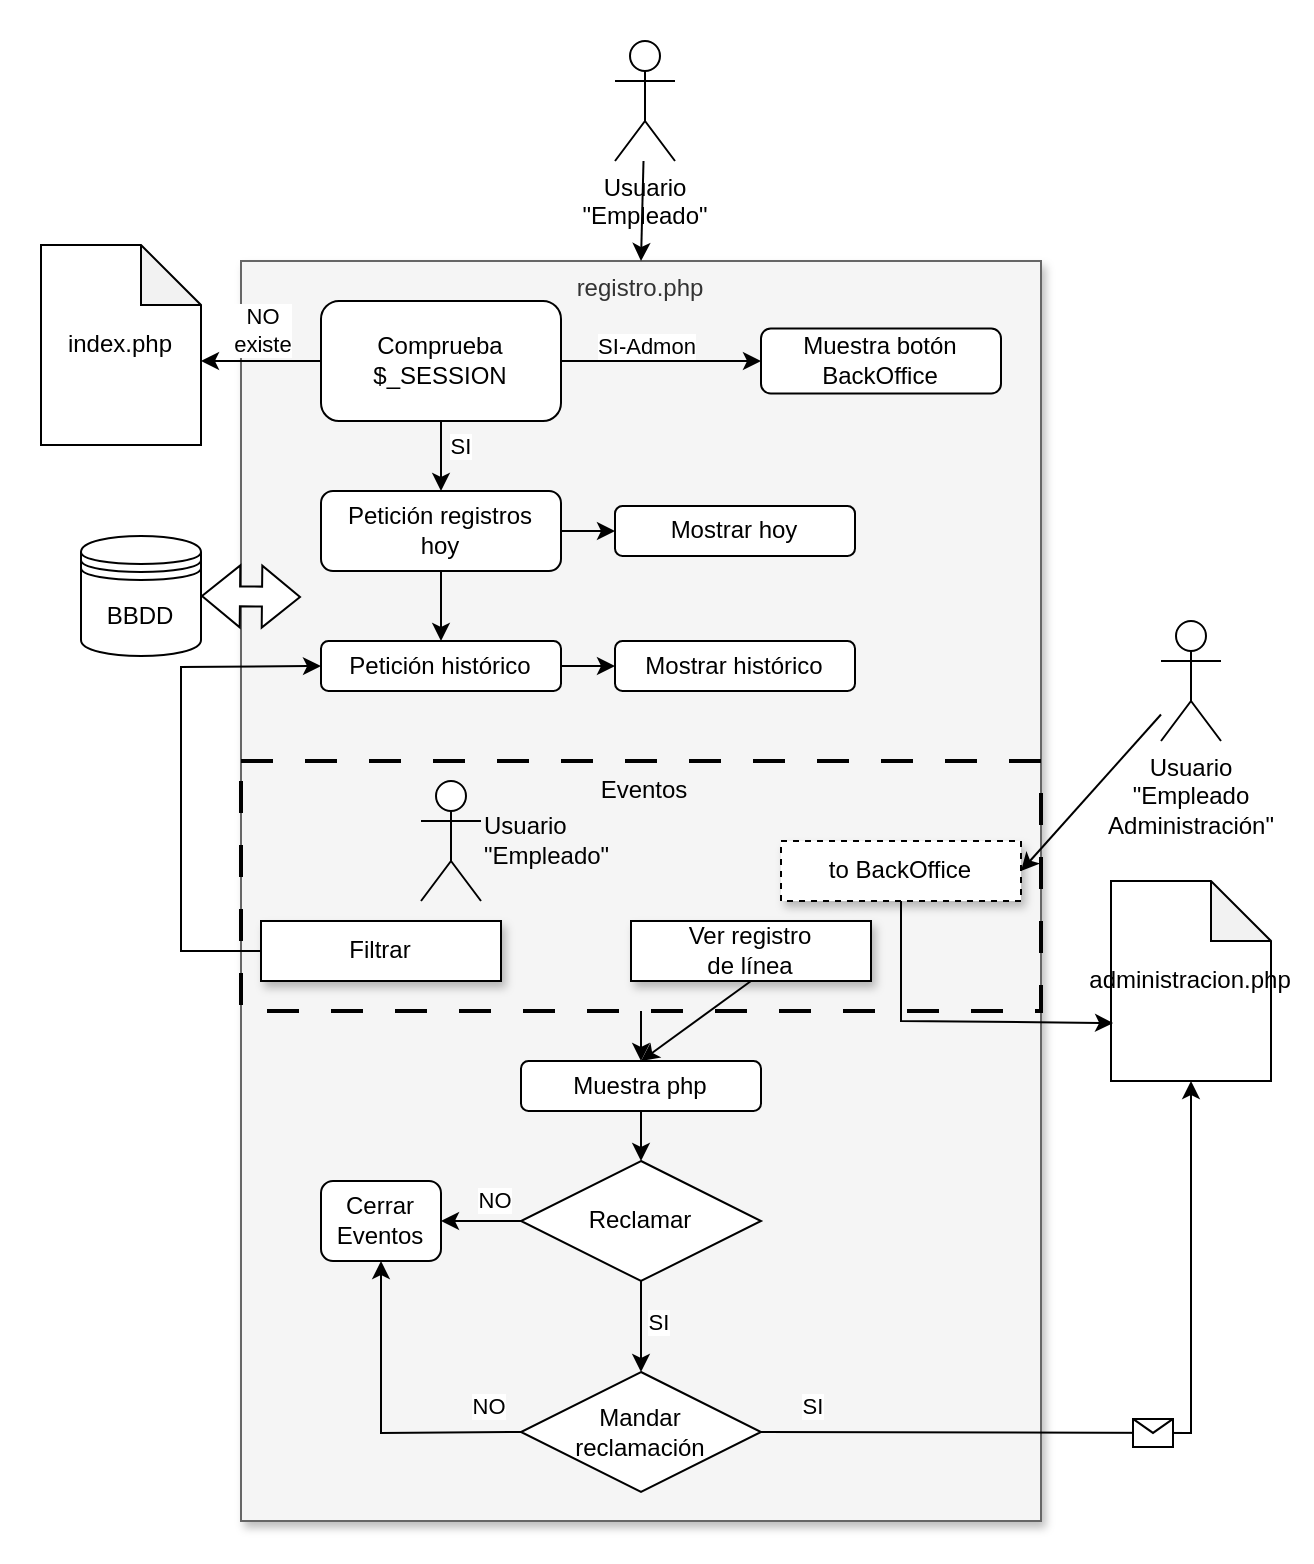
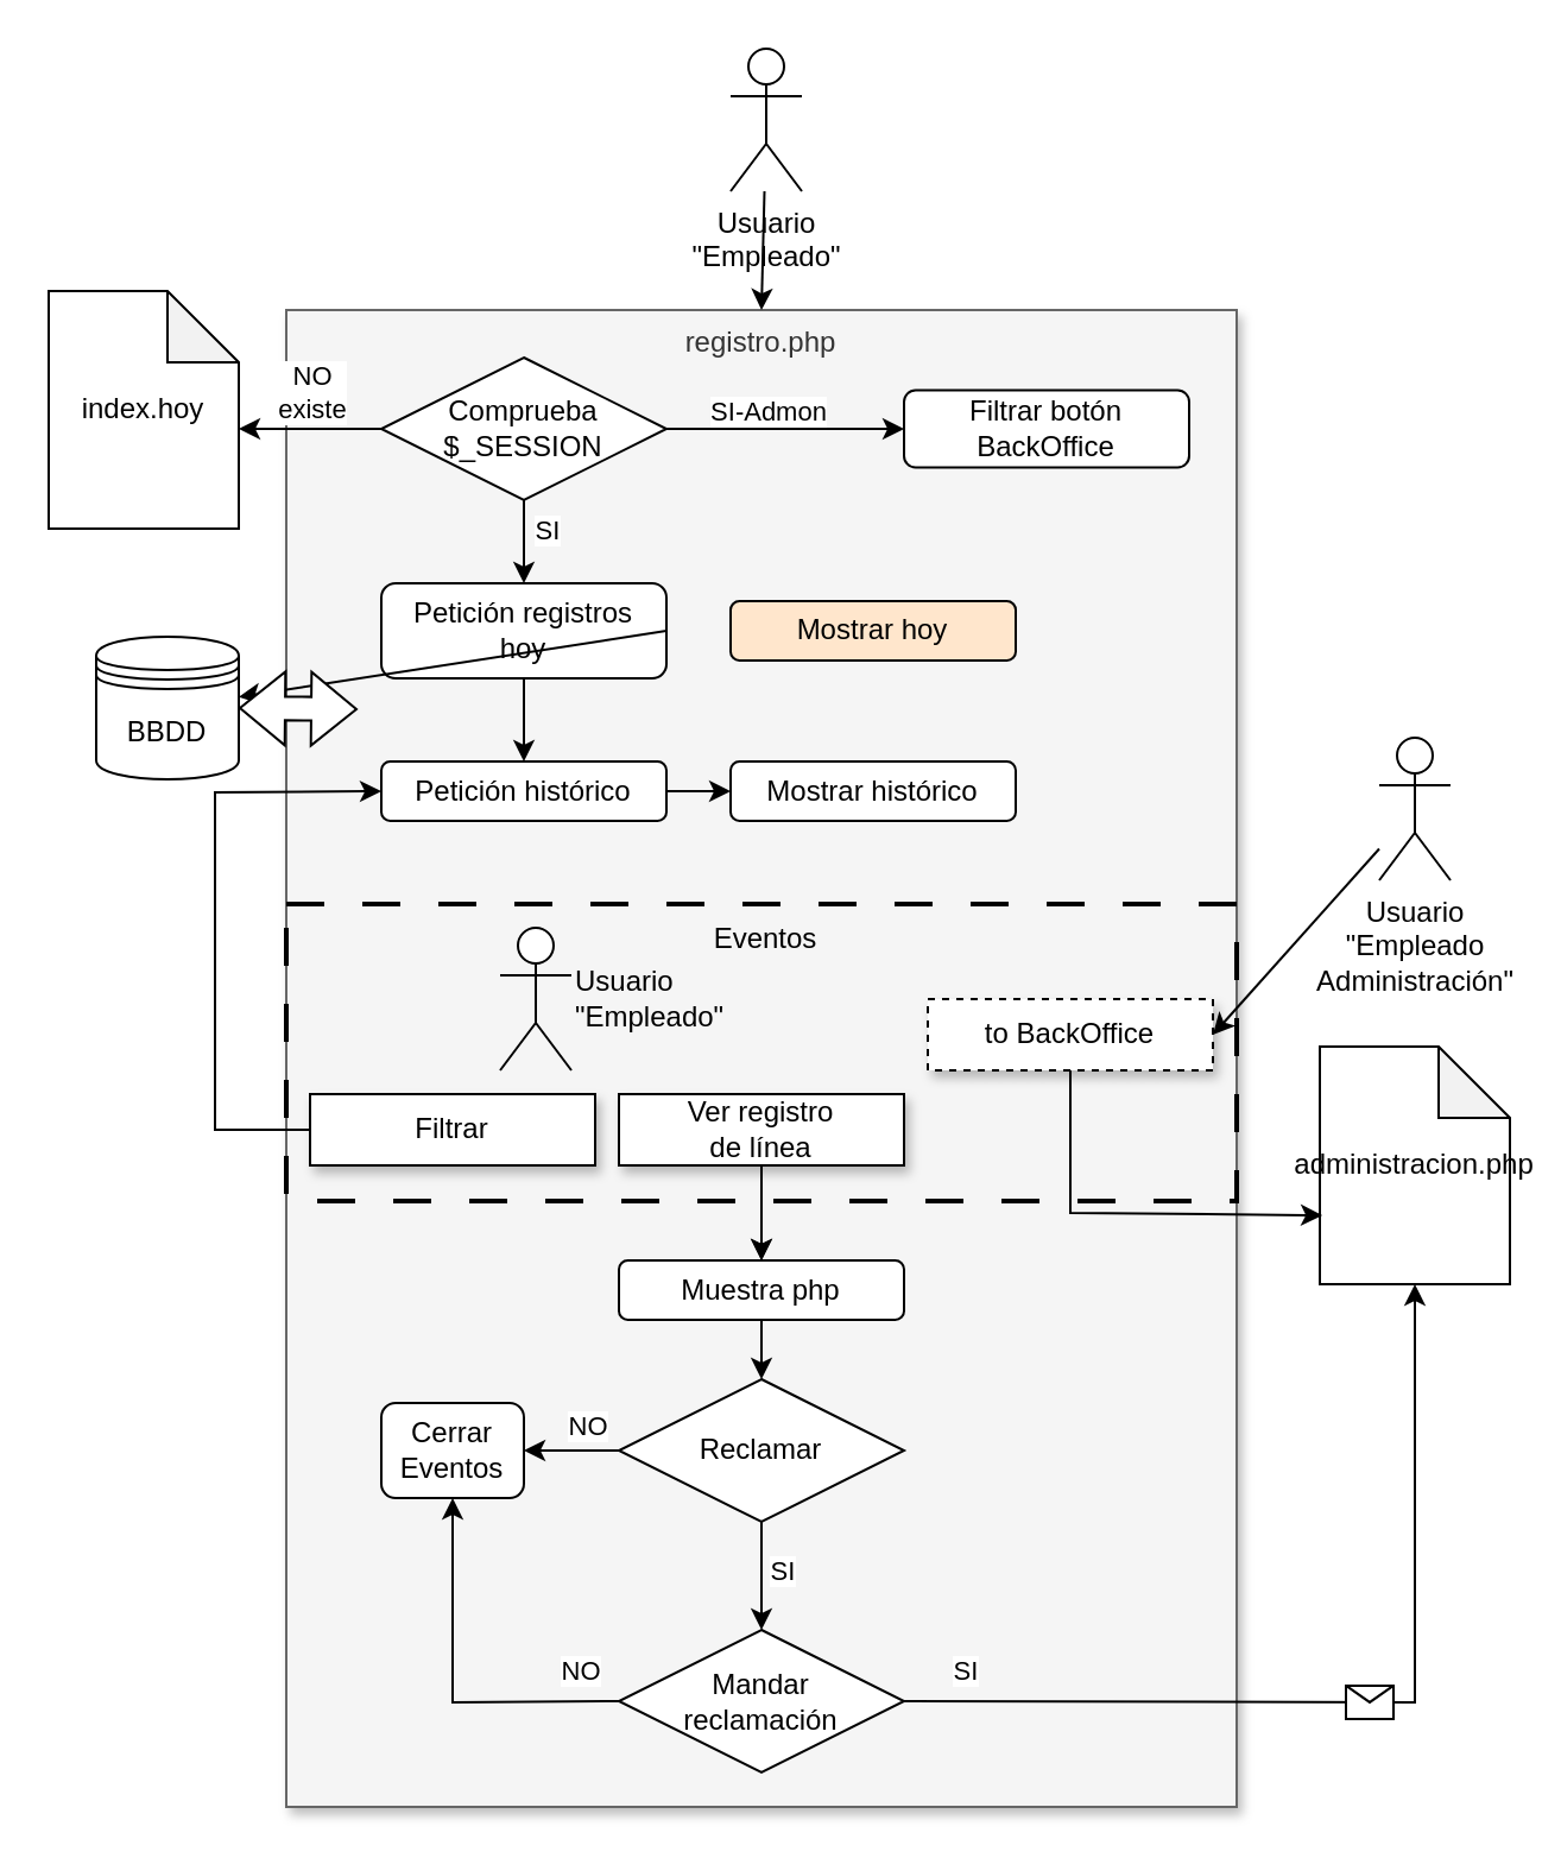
- <mxCell id="6" value="index.php" style="shape=note;whiteSpace=wrap;html=1;backgroundOutline=1;darkOpacity=0.05;" parent="1" vertex="1"><mxGeometry x="20" y="122" width="80" height="100" as="geometry" /></mxCell>
+ <mxCell id="6" value="index.hoy" style="shape=note;whiteSpace=wrap;html=1;backgroundOutline=1;darkOpacity=0.05;" parent="1" vertex="1"><mxGeometry x="20" y="122" width="80" height="100" as="geometry" /></mxCell>
- <mxCell id="9" value="Comprueba&lt;div&gt;$_SESSION&lt;/div&gt;" style="whiteSpace=wrap;html=1;rounded=1;" parent="1" vertex="1"><mxGeometry x="160" y="150" width="120" height="60" as="geometry" /></mxCell>
+ <mxCell id="9" value="Comprueba&lt;div&gt;$_SESSION&lt;/div&gt;" style="rhombus;whiteSpace=wrap;html=1;" parent="1" vertex="1"><mxGeometry x="160" y="150" width="120" height="60" as="geometry" /></mxCell>
- <mxCell id="10" value="Muestra botón&lt;div&gt;BackOffice&lt;/div&gt;" style="rounded=1;whiteSpace=wrap;html=1;" parent="1" vertex="1"><mxGeometry x="380" y="163.75" width="120" height="32.5" as="geometry" /></mxCell>
+ <mxCell id="10" value="Filtrar botón&lt;div&gt;BackOffice&lt;/div&gt;" style="rounded=1;whiteSpace=wrap;html=1;" parent="1" vertex="1"><mxGeometry x="380" y="163.75" width="120" height="32.5" as="geometry" /></mxCell>
- <mxCell id="26" value="" style="endArrow=classic;html=1;rounded=0;exitX=1;exitY=0.5;exitDx=0;exitDy=0;entryX=0;entryY=0.5;entryDx=0;entryDy=0;" edge="1" parent="1" source="13" target="14"><mxGeometry width="50" height="50" relative="1" as="geometry"><mxPoint x="390" y="520" as="sourcePoint" /><mxPoint x="440" y="470" as="targetPoint" /></mxGeometry></mxCell>
+ <mxCell id="26" value="" style="endArrow=classic;html=1;rounded=0;exitX=1;exitY=0.5;exitDx=0;exitDy=0;" edge="1" parent="1" source="13" target="48"><mxGeometry width="50" height="50" relative="1" as="geometry"><mxPoint x="390" y="520" as="sourcePoint" /><mxPoint x="440" y="470" as="targetPoint" /></mxGeometry></mxCell>
- <mxCell id="14" value="Mostrar hoy" style="rounded=1;whiteSpace=wrap;html=1;" vertex="1" parent="1"><mxGeometry x="307" y="252.5" width="120" height="25" as="geometry" /></mxCell>
+ <mxCell id="14" value="Mostrar hoy" style="rounded=1;whiteSpace=wrap;html=1;fillColor=#ffe6cc;" vertex="1" parent="1"><mxGeometry x="307" y="252.5" width="120" height="25" as="geometry" /></mxCell>
- <mxCell id="18" value="Ver registro&lt;div&gt;de línea&lt;/div&gt;" style="rounded=0;whiteSpace=wrap;html=1;shadow=1;" vertex="1" parent="1"><mxGeometry x="315" y="460" width="120" height="30" as="geometry" /></mxCell>
+ <mxCell id="18" value="Ver registro&lt;div&gt;de línea&lt;/div&gt;" style="rounded=0;whiteSpace=wrap;html=1;shadow=1;" vertex="1" parent="1"><mxGeometry x="260" y="460" width="120" height="30" as="geometry" /></mxCell>
